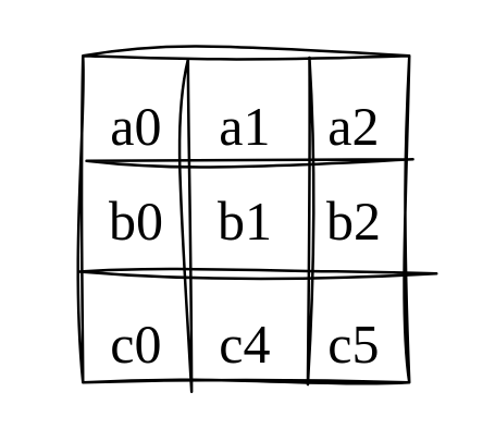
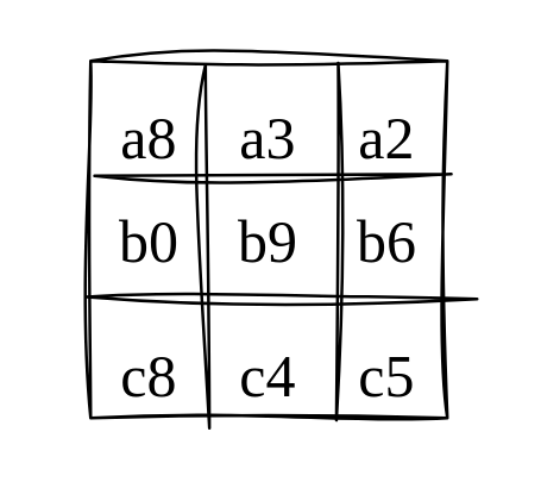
- <mxCell id="7" value="a0" style="text;html=1;strokeColor=none;fillColor=none;align=center;verticalAlign=middle;whiteSpace=wrap;rounded=0;sketch=1;hachureGap=4;jiggle=2;curveFitting=1;fontFamily=Architects Daughter;fontSource=https%3A%2F%2Ffonts.googleapis.com%2Fcss%3Ffamily%3DArchitects%2BDaughter;fontSize=20;" vertex="1" parent="1"><mxGeometry x="20" y="30" width="60" height="30" as="geometry" /></mxCell>
+ <mxCell id="7" value="a8" style="text;html=1;strokeColor=none;fillColor=none;align=center;verticalAlign=middle;whiteSpace=wrap;rounded=0;sketch=1;hachureGap=4;jiggle=2;curveFitting=1;fontFamily=Architects Daughter;fontSource=https%3A%2F%2Ffonts.googleapis.com%2Fcss%3Ffamily%3DArchitects%2BDaughter;fontSize=20;" vertex="1" parent="1"><mxGeometry x="20" y="30" width="60" height="30" as="geometry" /></mxCell>
- <mxCell id="8" value="a1" style="text;html=1;strokeColor=none;fillColor=none;align=center;verticalAlign=middle;whiteSpace=wrap;rounded=0;sketch=1;hachureGap=4;jiggle=2;curveFitting=1;fontFamily=Architects Daughter;fontSource=https%3A%2F%2Ffonts.googleapis.com%2Fcss%3Ffamily%3DArchitects%2BDaughter;fontSize=20;" vertex="1" parent="1"><mxGeometry x="60" y="30" width="60" height="30" as="geometry" /></mxCell>
+ <mxCell id="8" value="a3" style="text;html=1;strokeColor=none;fillColor=none;align=center;verticalAlign=middle;whiteSpace=wrap;rounded=0;sketch=1;hachureGap=4;jiggle=2;curveFitting=1;fontFamily=Architects Daughter;fontSource=https%3A%2F%2Ffonts.googleapis.com%2Fcss%3Ffamily%3DArchitects%2BDaughter;fontSize=20;" vertex="1" parent="1"><mxGeometry x="60" y="30" width="60" height="30" as="geometry" /></mxCell>
- <mxCell id="11" value="b1" style="text;html=1;strokeColor=none;fillColor=none;align=center;verticalAlign=middle;whiteSpace=wrap;rounded=0;sketch=1;hachureGap=4;jiggle=2;curveFitting=1;fontFamily=Architects Daughter;fontSource=https%3A%2F%2Ffonts.googleapis.com%2Fcss%3Ffamily%3DArchitects%2BDaughter;fontSize=20;" vertex="1" parent="1"><mxGeometry x="60" y="65" width="60" height="30" as="geometry" /></mxCell>
+ <mxCell id="11" value="b9" style="text;html=1;strokeColor=none;fillColor=none;align=center;verticalAlign=middle;whiteSpace=wrap;rounded=0;sketch=1;hachureGap=4;jiggle=2;curveFitting=1;fontFamily=Architects Daughter;fontSource=https%3A%2F%2Ffonts.googleapis.com%2Fcss%3Ffamily%3DArchitects%2BDaughter;fontSize=20;" vertex="1" parent="1"><mxGeometry x="60" y="65" width="60" height="30" as="geometry" /></mxCell>
- <mxCell id="12" value="b2" style="text;html=1;strokeColor=none;fillColor=none;align=center;verticalAlign=middle;whiteSpace=wrap;rounded=0;sketch=1;hachureGap=4;jiggle=2;curveFitting=1;fontFamily=Architects Daughter;fontSource=https%3A%2F%2Ffonts.googleapis.com%2Fcss%3Ffamily%3DArchitects%2BDaughter;fontSize=20;" vertex="1" parent="1"><mxGeometry x="100" y="65" width="60" height="30" as="geometry" /></mxCell>
+ <mxCell id="12" value="b6" style="text;html=1;strokeColor=none;fillColor=none;align=center;verticalAlign=middle;whiteSpace=wrap;rounded=0;sketch=1;hachureGap=4;jiggle=2;curveFitting=1;fontFamily=Architects Daughter;fontSource=https%3A%2F%2Ffonts.googleapis.com%2Fcss%3Ffamily%3DArchitects%2BDaughter;fontSize=20;" vertex="1" parent="1"><mxGeometry x="100" y="65" width="60" height="30" as="geometry" /></mxCell>
- <mxCell id="13" value="c0" style="text;html=1;strokeColor=none;fillColor=none;align=center;verticalAlign=middle;whiteSpace=wrap;rounded=0;sketch=1;hachureGap=4;jiggle=2;curveFitting=1;fontFamily=Architects Daughter;fontSource=https%3A%2F%2Ffonts.googleapis.com%2Fcss%3Ffamily%3DArchitects%2BDaughter;fontSize=20;" vertex="1" parent="1"><mxGeometry x="20" y="110" width="60" height="30" as="geometry" /></mxCell>
+ <mxCell id="13" value="c8" style="text;html=1;strokeColor=none;fillColor=none;align=center;verticalAlign=middle;whiteSpace=wrap;rounded=0;sketch=1;hachureGap=4;jiggle=2;curveFitting=1;fontFamily=Architects Daughter;fontSource=https%3A%2F%2Ffonts.googleapis.com%2Fcss%3Ffamily%3DArchitects%2BDaughter;fontSize=20;" vertex="1" parent="1"><mxGeometry x="20" y="110" width="60" height="30" as="geometry" /></mxCell>
